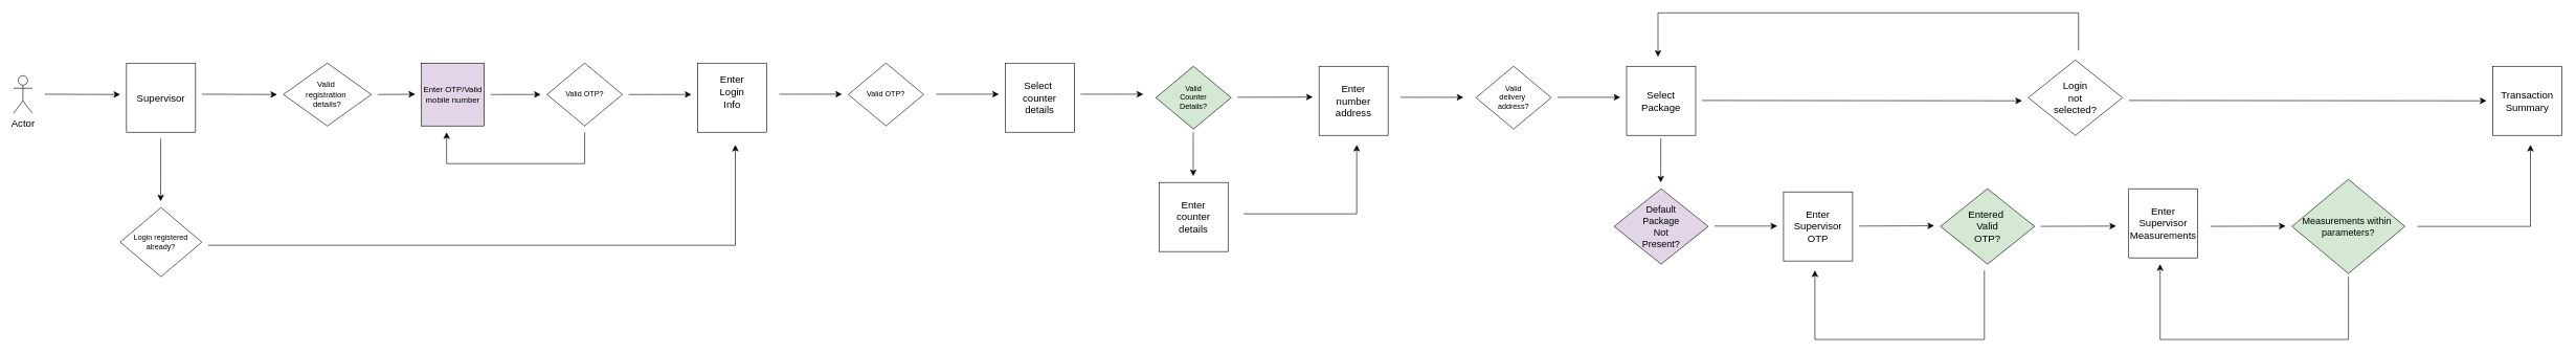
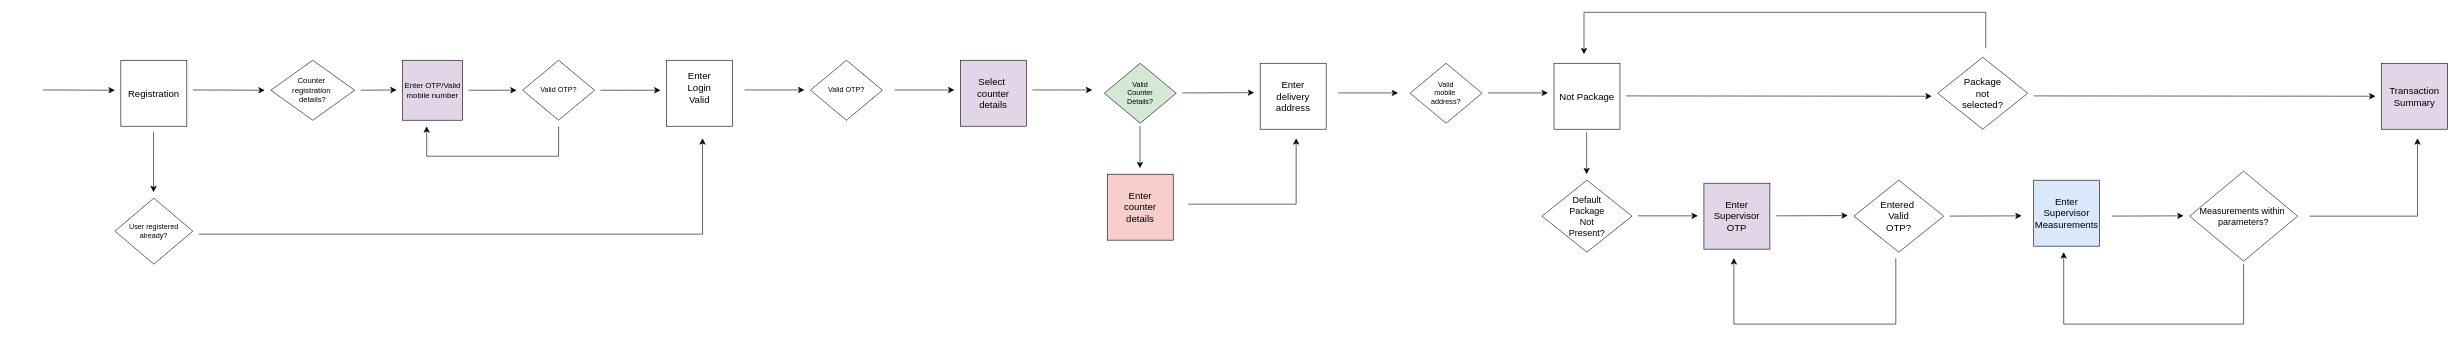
- <mxCell id="2" value="Actor" style="shape=umlActor;verticalLabelPosition=bottom;verticalAlign=top;html=1;outlineConnect=0;fontSize=16;" vertex="1" parent="1"><mxGeometry x="20" y="120" width="30" height="60" as="geometry" /></mxCell>
- <mxCell id="7" value="&lt;div&gt;Valid&amp;nbsp;&lt;/div&gt;&lt;div&gt;registration&amp;nbsp;&lt;/div&gt;&lt;div&gt;details?&lt;/div&gt;" style="rhombus;whiteSpace=wrap;html=1;fontSize=13;align=center;fontStyle=0" vertex="1" parent="1"><mxGeometry x="450" y="100" width="140" height="100" as="geometry" /></mxCell>
+ <mxCell id="7" value="&lt;div&gt;Counter&amp;nbsp;&lt;/div&gt;&lt;div&gt;registration&amp;nbsp;&lt;/div&gt;&lt;div&gt;details?&lt;/div&gt;" style="rhombus;whiteSpace=wrap;html=1;fontSize=13;align=center;fontStyle=0" vertex="1" parent="1"><mxGeometry x="450" y="100" width="140" height="100" as="geometry" /></mxCell>
- <mxCell id="3" value="Supervisor" style="whiteSpace=wrap;html=1;aspect=fixed;fontSize=16;" vertex="1" parent="1"><mxGeometry x="200" y="100" width="110" height="110" as="geometry" /></mxCell>
+ <mxCell id="3" value="Registration" style="whiteSpace=wrap;html=1;aspect=fixed;fontSize=16;" vertex="1" parent="1"><mxGeometry x="200" y="100" width="110" height="110" as="geometry" /></mxCell>
- <mxCell id="16" value="Enter&lt;div&gt;Login&lt;/div&gt;&lt;div&gt;Info&lt;/div&gt;&lt;div&gt;&lt;br&gt;&lt;/div&gt;" style="whiteSpace=wrap;html=1;aspect=fixed;fontSize=16;" vertex="1" parent="1"><mxGeometry x="1110" y="100" width="110" height="110" as="geometry" /></mxCell>
+ <mxCell id="16" value="Enter&lt;div&gt;Login&lt;/div&gt;&lt;div&gt;Valid&lt;/div&gt;&lt;div&gt;&lt;br&gt;&lt;/div&gt;" style="whiteSpace=wrap;html=1;aspect=fixed;fontSize=16;" vertex="1" parent="1"><mxGeometry x="1110" y="100" width="110" height="110" as="geometry" /></mxCell>
- <mxCell id="21" value="&lt;div&gt;Select&amp;nbsp;&lt;/div&gt;&lt;div&gt;counter &lt;br&gt;&lt;/div&gt;&lt;div&gt;details&lt;br&gt;&lt;/div&gt;" style="whiteSpace=wrap;html=1;aspect=fixed;fontSize=16;" vertex="1" parent="1"><mxGeometry x="1600" y="100" width="110" height="110" as="geometry" /></mxCell>
+ <mxCell id="21" value="&lt;div&gt;Select&amp;nbsp;&lt;/div&gt;&lt;div&gt;counter &lt;br&gt;&lt;/div&gt;&lt;div&gt;details&lt;br&gt;&lt;/div&gt;" style="whiteSpace=wrap;html=1;aspect=fixed;fontSize=16;fillColor=#e1d5e7;" vertex="1" parent="1"><mxGeometry x="1600" y="100" width="110" height="110" as="geometry" /></mxCell>
- <mxCell id="29" value="&lt;div&gt;Valid &lt;br&gt;&lt;/div&gt;&lt;div&gt;delivery&amp;nbsp;&lt;/div&gt;&lt;div&gt;address?&lt;/div&gt;" style="rhombus;whiteSpace=wrap;html=1;fontSize=12;" vertex="1" parent="1"><mxGeometry x="2350" y="105" width="120" height="100" as="geometry" /></mxCell>
+ <mxCell id="29" value="&lt;div&gt;Valid &lt;br&gt;&lt;/div&gt;&lt;div&gt;mobile&amp;nbsp;&lt;/div&gt;&lt;div&gt;address?&lt;/div&gt;" style="rhombus;whiteSpace=wrap;html=1;fontSize=12;" vertex="1" parent="1"><mxGeometry x="2350" y="105" width="120" height="100" as="geometry" /></mxCell>
- <mxCell id="48" value="&lt;div&gt;Login&lt;/div&gt;&lt;div&gt;not&lt;/div&gt;&lt;div&gt;selected?&lt;br&gt;&lt;/div&gt;" style="rhombus;whiteSpace=wrap;html=1;fontSize=16;" vertex="1" parent="1"><mxGeometry x="3230" y="95" width="150" height="120" as="geometry" /></mxCell>
+ <mxCell id="48" value="&lt;div&gt;Package&lt;/div&gt;&lt;div&gt;not&lt;/div&gt;&lt;div&gt;selected?&lt;br&gt;&lt;/div&gt;" style="rhombus;whiteSpace=wrap;html=1;fontSize=16;" vertex="1" parent="1"><mxGeometry x="3230" y="95" width="150" height="120" as="geometry" /></mxCell>
- <mxCell id="26" value="&lt;div&gt;Enter&lt;/div&gt;&lt;div&gt;number &lt;br&gt;&lt;/div&gt;&lt;div&gt;address&lt;br&gt;&lt;/div&gt;" style="whiteSpace=wrap;html=1;aspect=fixed;fontSize=16;" vertex="1" parent="1"><mxGeometry x="2100" y="105" width="110" height="110" as="geometry" /></mxCell>
+ <mxCell id="26" value="&lt;div&gt;Enter&lt;/div&gt;&lt;div&gt;delivery &lt;br&gt;&lt;/div&gt;&lt;div&gt;address&lt;br&gt;&lt;/div&gt;" style="whiteSpace=wrap;html=1;aspect=fixed;fontSize=16;" vertex="1" parent="1"><mxGeometry x="2100" y="105" width="110" height="110" as="geometry" /></mxCell>
- <mxCell id="31" value="Select Package" style="whiteSpace=wrap;html=1;aspect=fixed;fontSize=16;" vertex="1" parent="1"><mxGeometry x="2590" y="105" width="110" height="110" as="geometry" /></mxCell>
+ <mxCell id="31" value="Not Package" style="whiteSpace=wrap;html=1;aspect=fixed;fontSize=16;" vertex="1" parent="1"><mxGeometry x="2590" y="105" width="110" height="110" as="geometry" /></mxCell>
- <mxCell id="46" value="&lt;div&gt;Transaction&lt;/div&gt;&lt;div&gt;Summary&lt;br&gt;&lt;/div&gt;" style="whiteSpace=wrap;html=1;aspect=fixed;fontSize=16;" vertex="1" parent="1"><mxGeometry x="3970" y="105" width="110" height="110" as="geometry" /></mxCell>
+ <mxCell id="46" value="&lt;div&gt;Transaction&lt;/div&gt;&lt;div&gt;Summary&lt;br&gt;&lt;/div&gt;" style="whiteSpace=wrap;html=1;aspect=fixed;fontSize=16;fillColor=#e1d5e7;" vertex="1" parent="1"><mxGeometry x="3970" y="105" width="110" height="110" as="geometry" /></mxCell>
- <mxCell id="24" value="&lt;div&gt;Enter&lt;/div&gt;&lt;div&gt;counter &lt;br&gt;&lt;/div&gt;&lt;div&gt;details&lt;br&gt;&lt;/div&gt;" style="whiteSpace=wrap;html=1;aspect=fixed;fontSize=16;" vertex="1" parent="1"><mxGeometry x="1845" y="290" width="110" height="110" as="geometry" /></mxCell>
+ <mxCell id="24" value="&lt;div&gt;Enter&lt;/div&gt;&lt;div&gt;counter &lt;br&gt;&lt;/div&gt;&lt;div&gt;details&lt;br&gt;&lt;/div&gt;" style="whiteSpace=wrap;html=1;aspect=fixed;fontSize=16;fillColor=#f8cecc;" vertex="1" parent="1"><mxGeometry x="1845" y="290" width="110" height="110" as="geometry" /></mxCell>
- <mxCell id="40" value="&lt;div&gt;Enter Supervisor&lt;/div&gt;&lt;div&gt;Measurements&lt;br&gt;&lt;/div&gt;" style="whiteSpace=wrap;html=1;aspect=fixed;fontSize=16;" vertex="1" parent="1"><mxGeometry x="3390" y="300" width="110" height="110" as="geometry" /></mxCell>
+ <mxCell id="40" value="&lt;div&gt;Enter Supervisor&lt;/div&gt;&lt;div&gt;Measurements&lt;br&gt;&lt;/div&gt;" style="whiteSpace=wrap;html=1;aspect=fixed;fontSize=16;fillColor=#dae8fc;" vertex="1" parent="1"><mxGeometry x="3390" y="300" width="110" height="110" as="geometry" /></mxCell>
- <mxCell id="33" value="&lt;div style=&quot;font-size: 15px;&quot;&gt;Default&lt;br style=&quot;font-size: 15px;&quot;&gt;&lt;/div&gt;&lt;div style=&quot;font-size: 15px;&quot;&gt;Package&lt;/div&gt;&lt;div style=&quot;font-size: 15px;&quot;&gt;Not&lt;/div&gt;&lt;div style=&quot;font-size: 15px;&quot;&gt;Present?&lt;br style=&quot;font-size: 15px;&quot;&gt;&lt;/div&gt;" style="rhombus;whiteSpace=wrap;html=1;fontSize=15;fillColor=#e1d5e7;" vertex="1" parent="1"><mxGeometry x="2570" y="300" width="150" height="120" as="geometry" /></mxCell>
+ <mxCell id="33" value="&lt;div style=&quot;font-size: 15px;&quot;&gt;Default&lt;br style=&quot;font-size: 15px;&quot;&gt;&lt;/div&gt;&lt;div style=&quot;font-size: 15px;&quot;&gt;Package&lt;/div&gt;&lt;div style=&quot;font-size: 15px;&quot;&gt;Not&lt;/div&gt;&lt;div style=&quot;font-size: 15px;&quot;&gt;Present?&lt;br style=&quot;font-size: 15px;&quot;&gt;&lt;/div&gt;" style="rhombus;whiteSpace=wrap;html=1;fontSize=15;" vertex="1" parent="1"><mxGeometry x="2570" y="300" width="150" height="120" as="geometry" /></mxCell>
- <mxCell id="35" value="Enter Supervisor OTP" style="whiteSpace=wrap;html=1;aspect=fixed;fontSize=16;" vertex="1" parent="1"><mxGeometry x="2840" y="305" width="110" height="110" as="geometry" /></mxCell>
+ <mxCell id="35" value="Enter Supervisor OTP" style="whiteSpace=wrap;html=1;aspect=fixed;fontSize=16;fillColor=#e1d5e7;" vertex="1" parent="1"><mxGeometry x="2840" y="305" width="110" height="110" as="geometry" /></mxCell>
- <mxCell id="37" value="&lt;div style=&quot;font-size: 16px;&quot;&gt;Entered&amp;nbsp;&lt;/div&gt;&lt;div style=&quot;font-size: 16px;&quot;&gt;Valid&lt;/div&gt;&lt;div style=&quot;font-size: 16px;&quot;&gt;OTP?&lt;br style=&quot;font-size: 16px;&quot;&gt;&lt;/div&gt;" style="rhombus;whiteSpace=wrap;html=1;fontSize=16;fillColor=#d5e8d4;" vertex="1" parent="1"><mxGeometry x="3090" y="300" width="150" height="120" as="geometry" /></mxCell>
+ <mxCell id="37" value="&lt;div style=&quot;font-size: 16px;&quot;&gt;Entered&amp;nbsp;&lt;/div&gt;&lt;div style=&quot;font-size: 16px;&quot;&gt;Valid&lt;/div&gt;&lt;div style=&quot;font-size: 16px;&quot;&gt;OTP?&lt;br style=&quot;font-size: 16px;&quot;&gt;&lt;/div&gt;" style="rhombus;whiteSpace=wrap;html=1;fontSize=16;" vertex="1" parent="1"><mxGeometry x="3090" y="300" width="150" height="120" as="geometry" /></mxCell>
- <mxCell id="42" value="&lt;div style=&quot;font-size: 15px;&quot;&gt;Measurements within&amp;nbsp;&lt;/div&gt;&lt;div style=&quot;font-size: 15px;&quot;&gt;parameters?&lt;/div&gt;" style="rhombus;whiteSpace=wrap;html=1;fontSize=15;fillColor=#d5e8d4;" vertex="1" parent="1"><mxGeometry x="3650" y="285" width="180" height="150" as="geometry" /></mxCell>
+ <mxCell id="42" value="&lt;div style=&quot;font-size: 15px;&quot;&gt;Measurements within&amp;nbsp;&lt;/div&gt;&lt;div style=&quot;font-size: 15px;&quot;&gt;parameters?&lt;/div&gt;" style="rhombus;whiteSpace=wrap;html=1;fontSize=15;" vertex="1" parent="1"><mxGeometry x="3650" y="285" width="180" height="150" as="geometry" /></mxCell>
- <mxCell id="13" value="Login registered already?" style="rhombus;whiteSpace=wrap;html=1;fontSize=12;" vertex="1" parent="1"><mxGeometry x="190" y="330" width="130" height="110" as="geometry" /></mxCell>
+ <mxCell id="13" value="User registered already?" style="rhombus;whiteSpace=wrap;html=1;fontSize=12;" vertex="1" parent="1"><mxGeometry x="190" y="330" width="130" height="110" as="geometry" /></mxCell>
